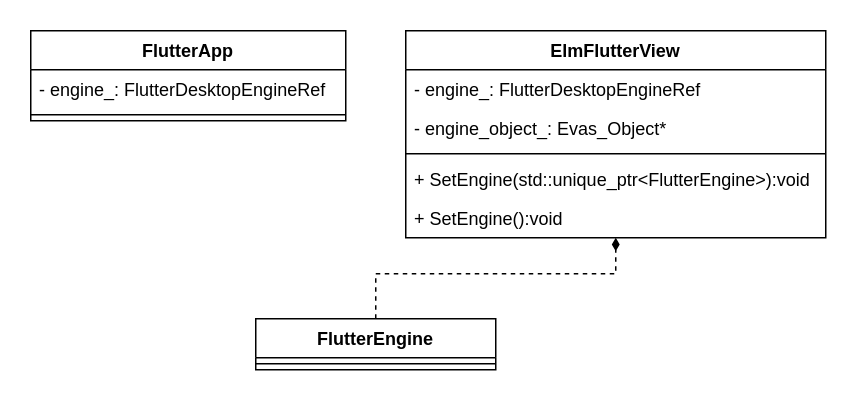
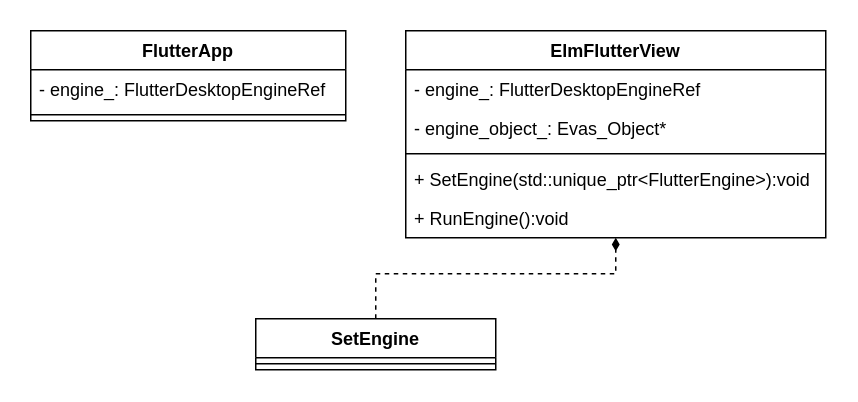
- <mxCell id="7" value="+ SetEngine():void" style="text;strokeColor=none;fillColor=none;align=left;verticalAlign=top;spacingLeft=4;spacingRight=4;overflow=hidden;rotatable=0;points=[[0,0.5],[1,0.5]];portConstraint=eastwest;" parent="2" vertex="1"><mxGeometry y="112" width="280" height="26" as="geometry" /></mxCell>
+ <mxCell id="7" value="+ RunEngine():void" style="text;strokeColor=none;fillColor=none;align=left;verticalAlign=top;spacingLeft=4;spacingRight=4;overflow=hidden;rotatable=0;points=[[0,0.5],[1,0.5]];portConstraint=eastwest;" parent="2" vertex="1"><mxGeometry y="112" width="280" height="26" as="geometry" /></mxCell>
- <mxCell id="12" value="FlutterEngine" style="swimlane;fontStyle=1;align=center;verticalAlign=top;childLayout=stackLayout;horizontal=1;startSize=26;horizontalStack=0;resizeParent=1;resizeParentMax=0;resizeLast=0;collapsible=1;marginBottom=0;" parent="1" vertex="1"><mxGeometry x="170" y="212" width="160" height="34" as="geometry" /></mxCell>
+ <mxCell id="12" value="SetEngine" style="swimlane;fontStyle=1;align=center;verticalAlign=top;childLayout=stackLayout;horizontal=1;startSize=26;horizontalStack=0;resizeParent=1;resizeParentMax=0;resizeLast=0;collapsible=1;marginBottom=0;" parent="1" vertex="1"><mxGeometry x="170" y="212" width="160" height="34" as="geometry" /></mxCell>
